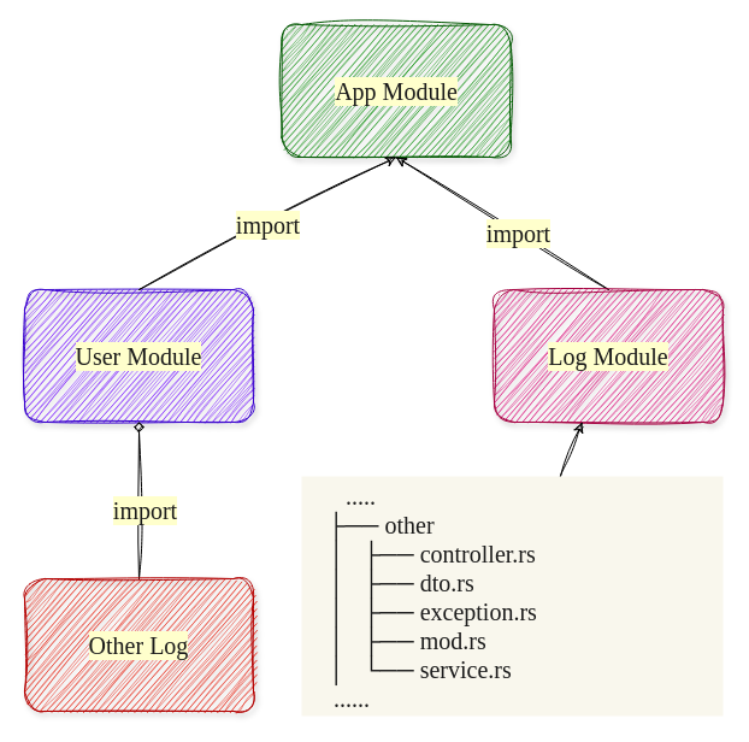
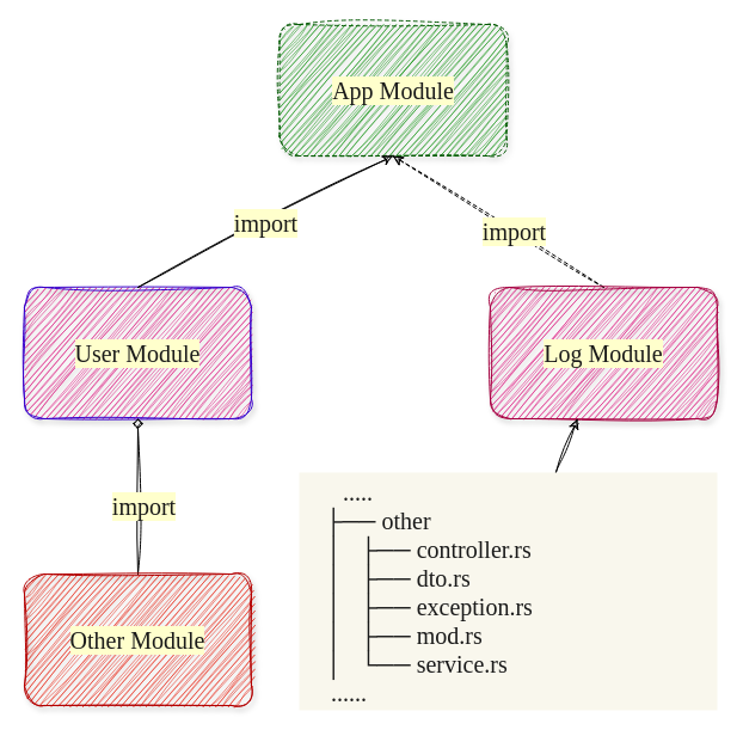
- <mxCell id="2" value="App Module" style="rounded=1;whiteSpace=wrap;html=1;hachureGap=4;fontFamily=Architects Daughter;fontSource=https%3A%2F%2Ffonts.googleapis.com%2Fcss%3Ffamily%3DArchitects%2BDaughter;fontSize=20;fillColor=#008a00;fontColor=#1A1A1A;strokeColor=#005700;labelBackgroundColor=#FFFFCC;spacingLeft=10;spacingRight=10;glass=0;sketch=1;curveFitting=1;jiggle=2;shadow=1;" parent="1" vertex="1"><mxGeometry x="233.5" y="20" width="190" height="110" as="geometry" /></mxCell>
+ <mxCell id="2" value="App Module" style="rounded=1;whiteSpace=wrap;html=1;hachureGap=4;fontFamily=Architects Daughter;fontSource=https%3A%2F%2Ffonts.googleapis.com%2Fcss%3Ffamily%3DArchitects%2BDaughter;fontSize=20;fillColor=#008a00;fontColor=#1A1A1A;strokeColor=#005700;labelBackgroundColor=#FFFFCC;spacingLeft=10;spacingRight=10;glass=0;sketch=1;curveFitting=1;jiggle=2;shadow=1;dashed=1;" parent="1" vertex="1"><mxGeometry x="233.5" y="20" width="190" height="110" as="geometry" /></mxCell>
- <mxCell id="4" style="edgeStyle=none;sketch=1;hachureGap=4;jiggle=2;curveFitting=1;html=1;exitX=0.5;exitY=0;exitDx=0;exitDy=0;entryX=0.5;entryY=1;entryDx=0;entryDy=0;fontFamily=Architects Daughter;fontSource=https%3A%2F%2Ffonts.googleapis.com%2Fcss%3Ffamily%3DArchitects%2BDaughter;fontSize=16;fontColor=#1A1A1A;labelBackgroundColor=#FFFFCC;spacingLeft=10;spacingRight=10;" edge="1" parent="1" source="6" target="2"><mxGeometry relative="1" as="geometry" /></mxCell>
+ <mxCell id="4" style="edgeStyle=none;sketch=1;hachureGap=4;jiggle=2;curveFitting=1;html=1;exitX=0.5;exitY=0;exitDx=0;exitDy=0;entryX=0.5;entryY=1;entryDx=0;entryDy=0;fontFamily=Architects Daughter;fontSource=https%3A%2F%2Ffonts.googleapis.com%2Fcss%3Ffamily%3DArchitects%2BDaughter;fontSize=16;fontColor=#1A1A1A;labelBackgroundColor=#FFFFCC;spacingLeft=10;spacingRight=10;dashed=1;" edge="1" parent="1" source="6" target="2"><mxGeometry relative="1" as="geometry" /></mxCell>
- <mxCell id="3" value="User Module" style="rounded=1;whiteSpace=wrap;html=1;hachureGap=4;fontFamily=Architects Daughter;fontSource=https%3A%2F%2Ffonts.googleapis.com%2Fcss%3Ffamily%3DArchitects%2BDaughter;fontSize=20;fillColor=#6a00ff;fontColor=#1A1A1A;strokeColor=#3700CC;labelBackgroundColor=#FFFFCC;spacingLeft=10;spacingRight=10;glass=0;sketch=1;curveFitting=1;jiggle=2;shadow=1;" parent="1" vertex="1"><mxGeometry x="20" y="240" width="190" height="110" as="geometry" /></mxCell>
+ <mxCell id="3" value="User Module" style="rounded=1;whiteSpace=wrap;html=1;hachureGap=4;fontFamily=Architects Daughter;fontSource=https%3A%2F%2Ffonts.googleapis.com%2Fcss%3Ffamily%3DArchitects%2BDaughter;fontSize=20;fillColor=#d80073;fontColor=#1A1A1A;strokeColor=#3700CC;labelBackgroundColor=#FFFFCC;spacingLeft=10;spacingRight=10;glass=0;sketch=1;curveFitting=1;jiggle=2;shadow=1;" parent="1" vertex="1"><mxGeometry x="20" y="240" width="190" height="110" as="geometry" /></mxCell>
- <mxCell id="11" value="Other Log" style="rounded=1;whiteSpace=wrap;html=1;hachureGap=4;fontFamily=Architects Daughter;fontSource=https%3A%2F%2Ffonts.googleapis.com%2Fcss%3Ffamily%3DArchitects%2BDaughter;fontSize=20;fillColor=#e51400;fontColor=#1A1A1A;strokeColor=#B20000;labelBackgroundColor=#FFFFCC;spacingLeft=10;spacingRight=10;glass=0;sketch=1;curveFitting=1;jiggle=2;shadow=1;" vertex="1" parent="1"><mxGeometry x="20" y="480" width="190" height="110" as="geometry" /></mxCell>
+ <mxCell id="11" value="Other Module" style="rounded=1;whiteSpace=wrap;html=1;hachureGap=4;fontFamily=Architects Daughter;fontSource=https%3A%2F%2Ffonts.googleapis.com%2Fcss%3Ffamily%3DArchitects%2BDaughter;fontSize=20;fillColor=#e51400;fontColor=#1A1A1A;strokeColor=#B20000;labelBackgroundColor=#FFFFCC;spacingLeft=10;spacingRight=10;glass=0;sketch=1;curveFitting=1;jiggle=2;shadow=1;" vertex="1" parent="1"><mxGeometry x="20" y="480" width="190" height="110" as="geometry" /></mxCell>
